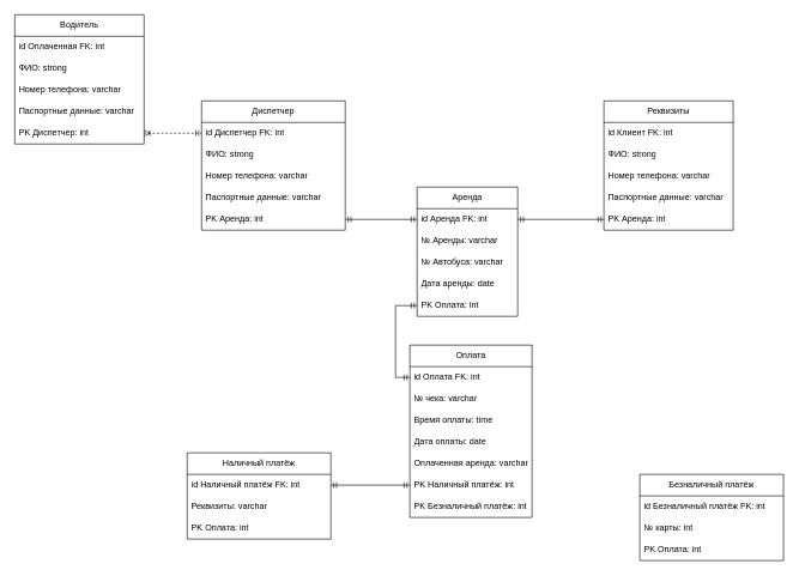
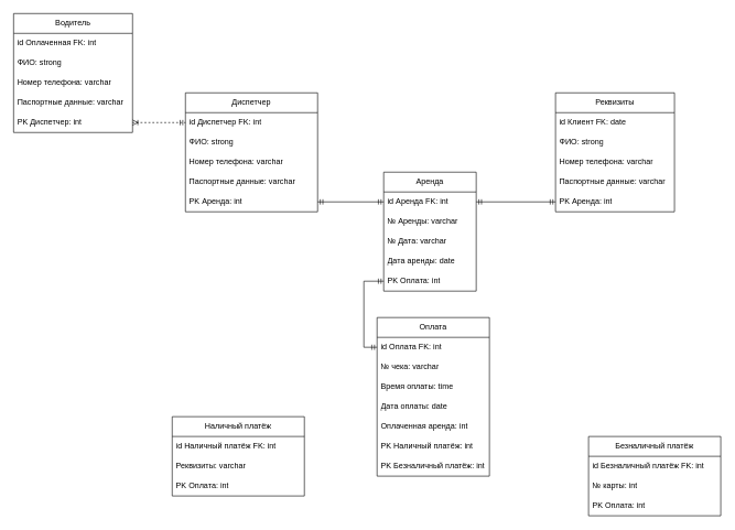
- <mxCell id="3" value="id Клиент FK: int" style="text;strokeColor=none;fillColor=none;align=left;verticalAlign=middle;spacingLeft=4;spacingRight=4;overflow=hidden;points=[[0,0.5],[1,0.5]];portConstraint=eastwest;rotatable=0;whiteSpace=wrap;html=1;" parent="2" vertex="1"><mxGeometry y="30" width="180" height="30" as="geometry" /></mxCell>
+ <mxCell id="3" value="id Клиент FK: date" style="text;strokeColor=none;fillColor=none;align=left;verticalAlign=middle;spacingLeft=4;spacingRight=4;overflow=hidden;points=[[0,0.5],[1,0.5]];portConstraint=eastwest;rotatable=0;whiteSpace=wrap;html=1;" parent="2" vertex="1"><mxGeometry y="30" width="180" height="30" as="geometry" /></mxCell>
- <mxCell id="23" value="№ Автобуса: varchar" style="text;strokeColor=none;fillColor=none;align=left;verticalAlign=middle;spacingLeft=4;spacingRight=4;overflow=hidden;points=[[0,0.5],[1,0.5]];portConstraint=eastwest;rotatable=0;whiteSpace=wrap;html=1;" parent="20" vertex="1"><mxGeometry y="90" width="140" height="30" as="geometry" /></mxCell>
+ <mxCell id="23" value="№ Дата: varchar" style="text;strokeColor=none;fillColor=none;align=left;verticalAlign=middle;spacingLeft=4;spacingRight=4;overflow=hidden;points=[[0,0.5],[1,0.5]];portConstraint=eastwest;rotatable=0;whiteSpace=wrap;html=1;" parent="20" vertex="1"><mxGeometry y="90" width="140" height="30" as="geometry" /></mxCell>
- <mxCell id="34" value="Оплаченная аренда: varchar" style="text;strokeColor=none;fillColor=none;align=left;verticalAlign=middle;spacingLeft=4;spacingRight=4;overflow=hidden;points=[[0,0.5],[1,0.5]];portConstraint=eastwest;rotatable=0;whiteSpace=wrap;html=1;" vertex="1" parent="29"><mxGeometry y="150" width="170" height="30" as="geometry" /></mxCell>
+ <mxCell id="34" value="Оплаченная аренда: int" style="text;strokeColor=none;fillColor=none;align=left;verticalAlign=middle;spacingLeft=4;spacingRight=4;overflow=hidden;points=[[0,0.5],[1,0.5]];portConstraint=eastwest;rotatable=0;whiteSpace=wrap;html=1;" vertex="1" parent="29"><mxGeometry y="150" width="170" height="30" as="geometry" /></mxCell>
- <mxCell id="46" style="edgeStyle=orthogonalEdgeStyle;rounded=0;orthogonalLoop=1;jettySize=auto;html=1;exitX=1;exitY=0.5;exitDx=0;exitDy=0;entryX=0;entryY=0.5;entryDx=0;entryDy=0;startArrow=ERmandOne;startFill=0;endArrow=ERmandOne;endFill=0;" edge="1" parent="1" source="43" target="35"><mxGeometry relative="1" as="geometry" /></mxCell>
